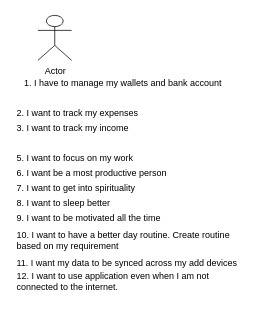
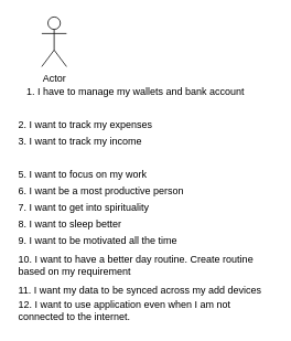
- <mxCell id="2" value="Actor" style="shape=umlActor;verticalLabelPosition=bottom;verticalAlign=top;html=1;outlineConnect=0;" vertex="1" parent="1"><mxGeometry x="50" y="20" width="45" height="60" as="geometry" /></mxCell>
+ <mxCell id="2" value="Actor" style="shape=umlActor;verticalLabelPosition=bottom;verticalAlign=top;html=1;outlineConnect=0;" vertex="1" parent="1"><mxGeometry x="50" y="20" width="30" height="60" as="geometry" /></mxCell>
